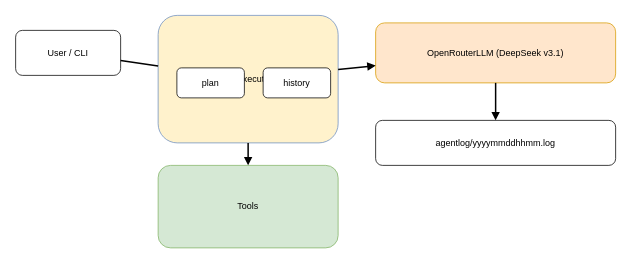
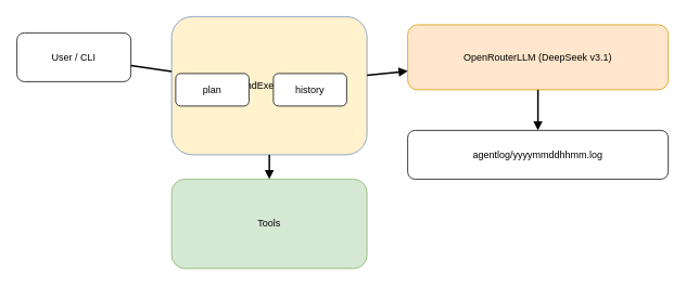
- <mxCell id="4" value="plan" style="rounded=1;whiteSpace=wrap;html=1;" vertex="1" parent="1"><mxGeometry x="235" y="90" width="90" height="40" as="geometry" /></mxCell>
+ <mxCell id="4" value="plan" style="rounded=1;whiteSpace=wrap;html=1;" vertex="1" parent="1"><mxGeometry x="215" y="90" width="90" height="40" as="geometry" /></mxCell>
- <mxCell id="5" value="history" style="rounded=1;whiteSpace=wrap;html=1;" vertex="1" parent="1"><mxGeometry x="350" y="90" width="90" height="40" as="geometry" /></mxCell>
+ <mxCell id="5" value="history" style="rounded=1;whiteSpace=wrap;html=1;" vertex="1" parent="1"><mxGeometry x="335" y="90" width="90" height="40" as="geometry" /></mxCell>
